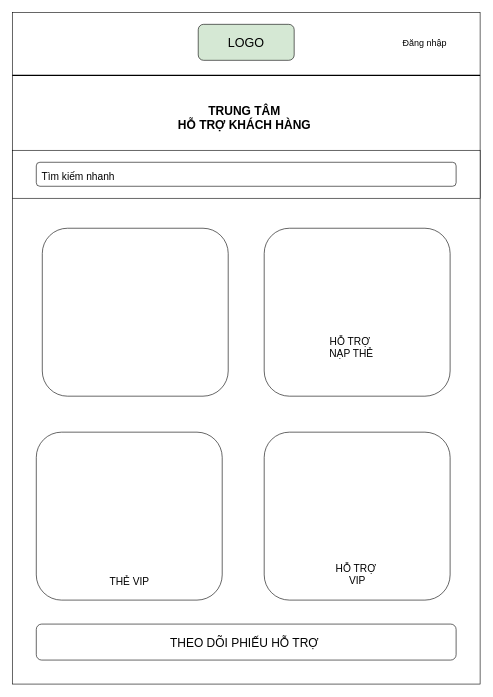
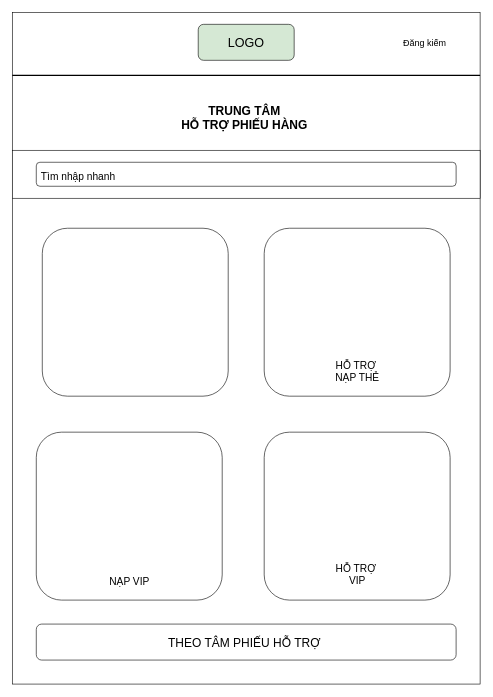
- <mxCell id="5" value="&lt;font style=&quot;font-size: 15px;&quot;&gt;Đăng nhập&amp;nbsp;&lt;/font&gt;" style="text;strokeColor=none;align=center;fillColor=none;html=1;verticalAlign=middle;whiteSpace=wrap;rounded=0;" vertex="1" parent="1"><mxGeometry x="650" y="52.5" width="120" height="35" as="geometry" /></mxCell>
+ <mxCell id="5" value="&lt;font style=&quot;font-size: 15px;&quot;&gt;Đăng kiếm&amp;nbsp;&lt;/font&gt;" style="text;strokeColor=none;align=center;fillColor=none;html=1;verticalAlign=middle;whiteSpace=wrap;rounded=0;" vertex="1" parent="1"><mxGeometry x="650" y="52.5" width="120" height="35" as="geometry" /></mxCell>
- <mxCell id="7" value="&lt;b style=&quot;font-size: 20px;&quot;&gt;TRUNG TÂM&amp;nbsp;&lt;br&gt;HỖ TRỢ KHÁCH HÀNG&amp;nbsp;&lt;/b&gt;" style="text;strokeColor=none;align=center;fillColor=none;html=1;verticalAlign=middle;whiteSpace=wrap;rounded=0;" vertex="1" parent="1"><mxGeometry x="246.25" y="160" width="327.5" height="70" as="geometry" /></mxCell>
+ <mxCell id="7" value="&lt;b style=&quot;font-size: 20px;&quot;&gt;TRUNG TÂM&amp;nbsp;&lt;br&gt;HỖ TRỢ PHIẾU HÀNG&amp;nbsp;&lt;/b&gt;" style="text;strokeColor=none;align=center;fillColor=none;html=1;verticalAlign=middle;whiteSpace=wrap;rounded=0;" vertex="1" parent="1"><mxGeometry x="246.25" y="160" width="327.5" height="70" as="geometry" /></mxCell>
- <mxCell id="10" value="&lt;font style=&quot;font-size: 17px;&quot;&gt;Tìm kiếm nhanh&lt;/font&gt;" style="text;strokeColor=none;align=center;fillColor=none;html=1;verticalAlign=middle;whiteSpace=wrap;rounded=0;" vertex="1" parent="1"><mxGeometry x="40" y="280" width="180" height="30" as="geometry" /></mxCell>
+ <mxCell id="10" value="&lt;font style=&quot;font-size: 17px;&quot;&gt;Tìm nhập nhanh&lt;/font&gt;" style="text;strokeColor=none;align=center;fillColor=none;html=1;verticalAlign=middle;whiteSpace=wrap;rounded=0;" vertex="1" parent="1"><mxGeometry x="40" y="280" width="180" height="30" as="geometry" /></mxCell>
- <mxCell id="16" value="&lt;font style=&quot;font-size: 17px;&quot;&gt;HỖ TRỢ&amp;nbsp;&lt;br&gt;NẠP THẺ&lt;/font&gt;" style="text;strokeColor=none;align=center;fillColor=none;html=1;verticalAlign=middle;whiteSpace=wrap;rounded=0;" vertex="1" parent="1"><mxGeometry x="513.75" y="550" width="142.5" height="60" as="geometry" /></mxCell>
+ <mxCell id="16" value="&lt;font style=&quot;font-size: 17px;&quot;&gt;HỖ TRỢ&amp;nbsp;&lt;br&gt;NẠP THẺ&lt;/font&gt;" style="text;strokeColor=none;align=center;fillColor=none;html=1;verticalAlign=middle;whiteSpace=wrap;rounded=0;" vertex="1" parent="1"><mxGeometry x="523.75" y="590" width="142.5" height="60" as="geometry" /></mxCell>
- <mxCell id="17" value="&lt;font style=&quot;font-size: 17px;&quot;&gt;THẺ VIP&lt;/font&gt;" style="text;strokeColor=none;align=center;fillColor=none;html=1;verticalAlign=middle;whiteSpace=wrap;rounded=0;" vertex="1" parent="1"><mxGeometry x="157.5" y="950" width="115" height="40" as="geometry" /></mxCell>
+ <mxCell id="17" value="&lt;font style=&quot;font-size: 17px;&quot;&gt;NẠP VIP&lt;/font&gt;" style="text;strokeColor=none;align=center;fillColor=none;html=1;verticalAlign=middle;whiteSpace=wrap;rounded=0;" vertex="1" parent="1"><mxGeometry x="157.5" y="950" width="115" height="40" as="geometry" /></mxCell>
- <mxCell id="20" value="&lt;font style=&quot;font-size: 20px;&quot;&gt;THEO DÕI PHIẾU HỖ TRỢ&amp;nbsp;&lt;/font&gt;" style="text;strokeColor=none;align=center;fillColor=none;html=1;verticalAlign=middle;whiteSpace=wrap;rounded=0;" vertex="1" parent="1"><mxGeometry x="195" y="1052.5" width="430" height="35" as="geometry" /></mxCell>
+ <mxCell id="20" value="&lt;font style=&quot;font-size: 20px;&quot;&gt;THEO TÂM PHIẾU HỖ TRỢ&amp;nbsp;&lt;/font&gt;" style="text;strokeColor=none;align=center;fillColor=none;html=1;verticalAlign=middle;whiteSpace=wrap;rounded=0;" vertex="1" parent="1"><mxGeometry x="195" y="1052.5" width="430" height="35" as="geometry" /></mxCell>
